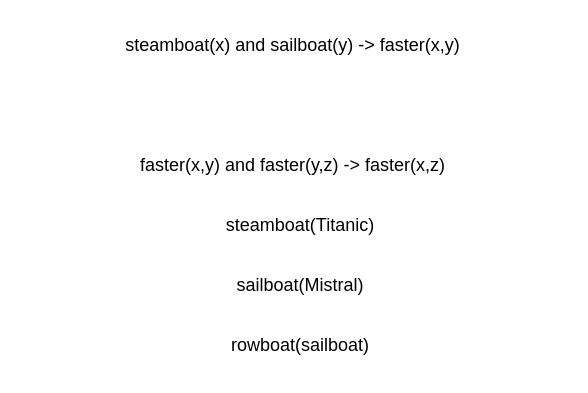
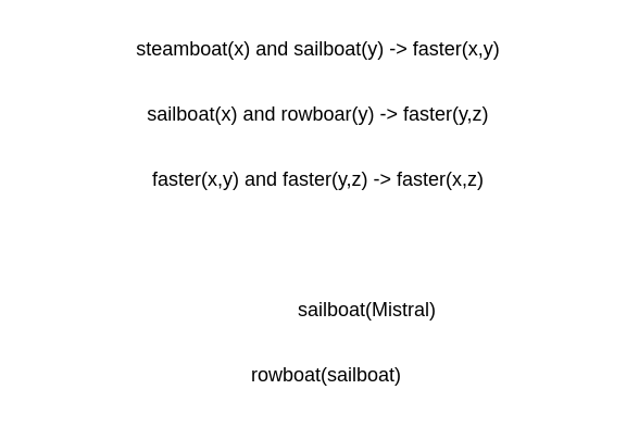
+ <mxCell id="3" value="sailboat(x) and rowboar(y) -&amp;gt; faster(y,z)" style="text;html=1;strokeColor=none;fillColor=none;align=center;verticalAlign=middle;whiteSpace=wrap;rounded=0;" vertex="1" parent="1"><mxGeometry x="20" y="60" width="350" height="20" as="geometry" /></mxCell>
- <mxCell id="5" value="steamboat(Titanic)" style="text;html=1;strokeColor=none;fillColor=none;align=center;verticalAlign=middle;whiteSpace=wrap;rounded=0;" vertex="1" parent="1"><mxGeometry x="60" y="140" width="280" height="20" as="geometry" /></mxCell>
- <mxCell id="6" value="sailboat(Mistral)" style="text;html=1;strokeColor=none;fillColor=none;align=center;verticalAlign=middle;whiteSpace=wrap;rounded=0;" vertex="1" parent="1"><mxGeometry x="60" y="180" width="280" height="20" as="geometry" /></mxCell>
+ <mxCell id="6" value="sailboat(Mistral)" style="text;html=1;strokeColor=none;fillColor=none;align=center;verticalAlign=middle;whiteSpace=wrap;rounded=0;" vertex="1" parent="1"><mxGeometry x="85" y="180" width="280" height="20" as="geometry" /></mxCell>
